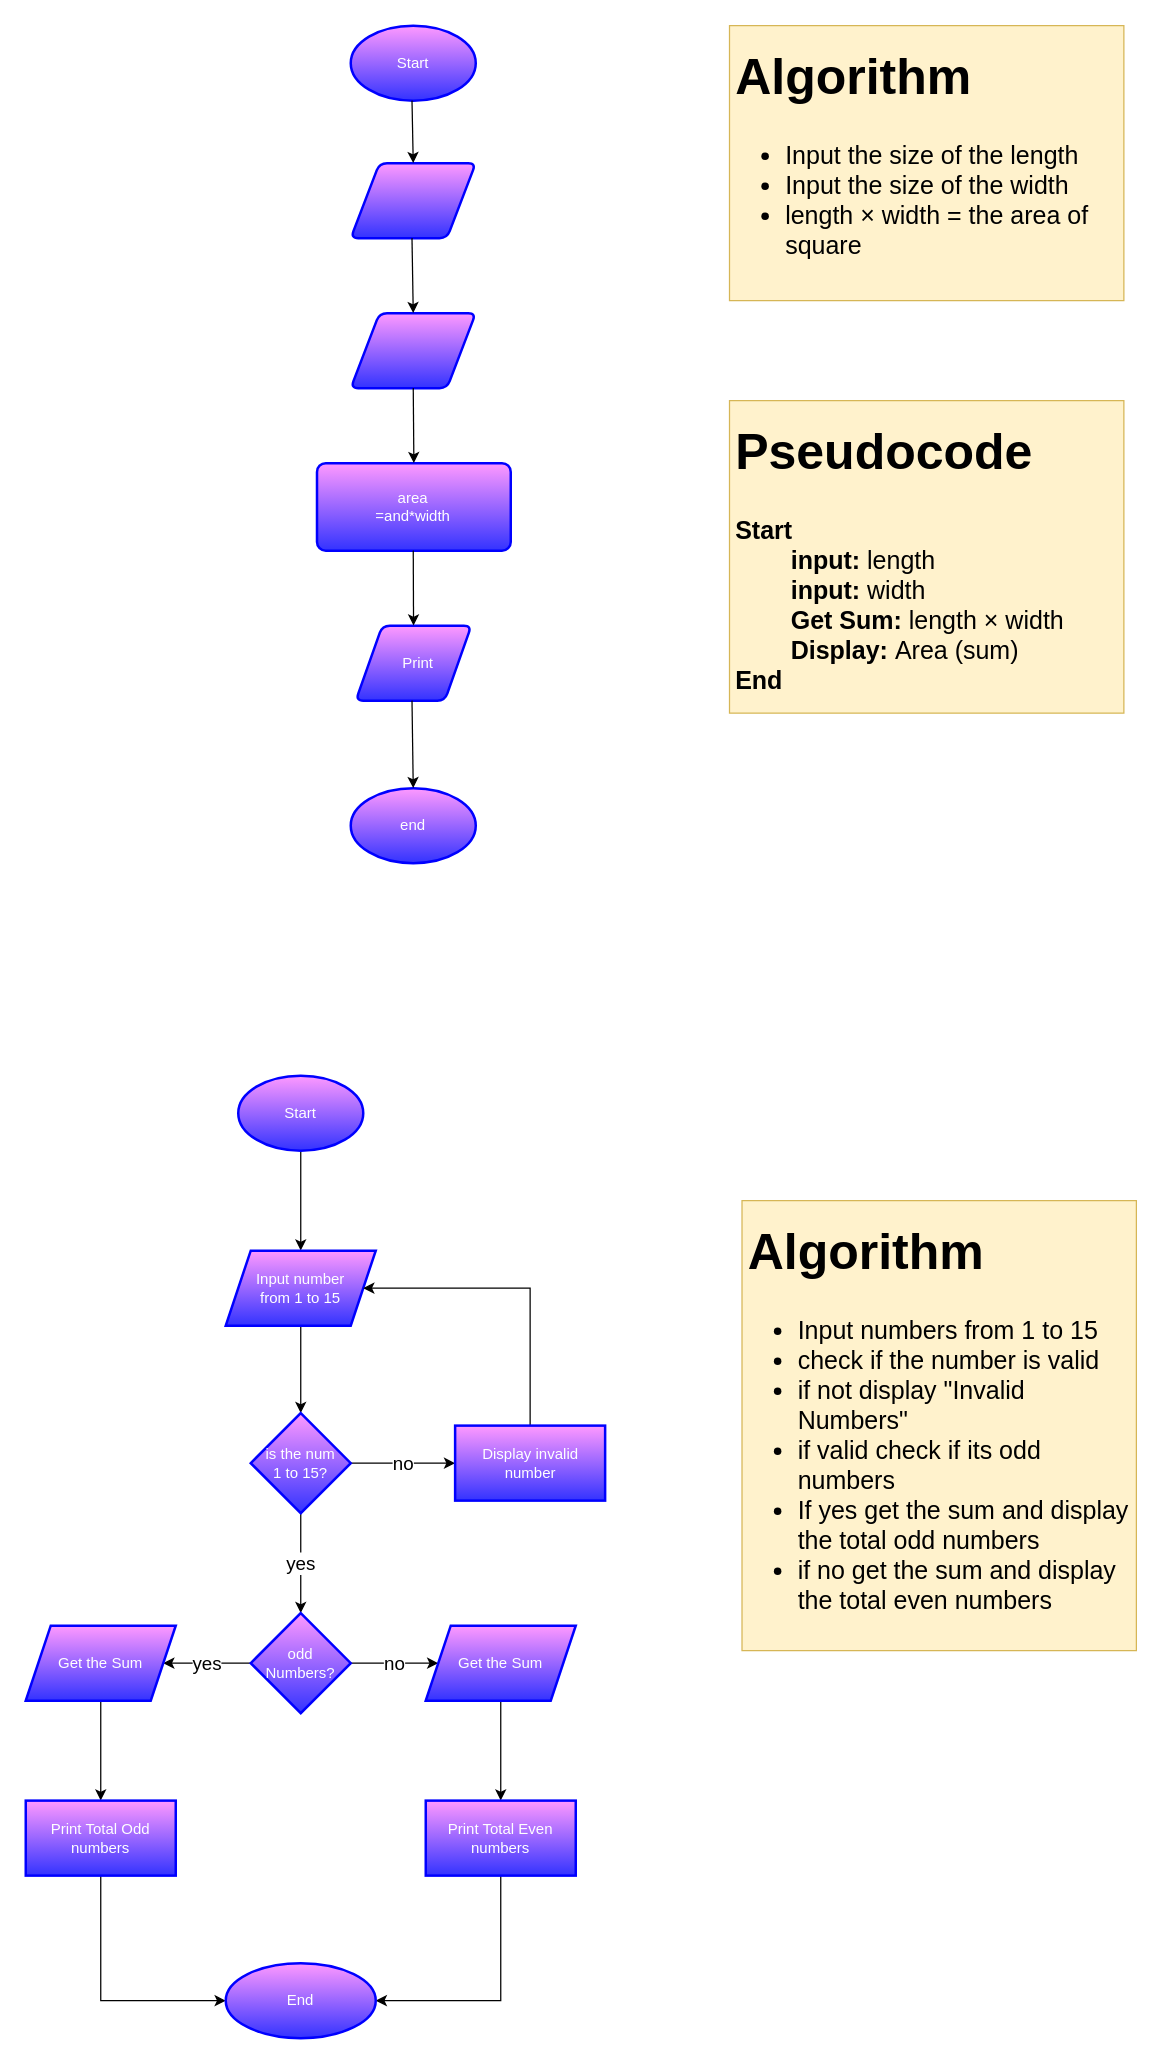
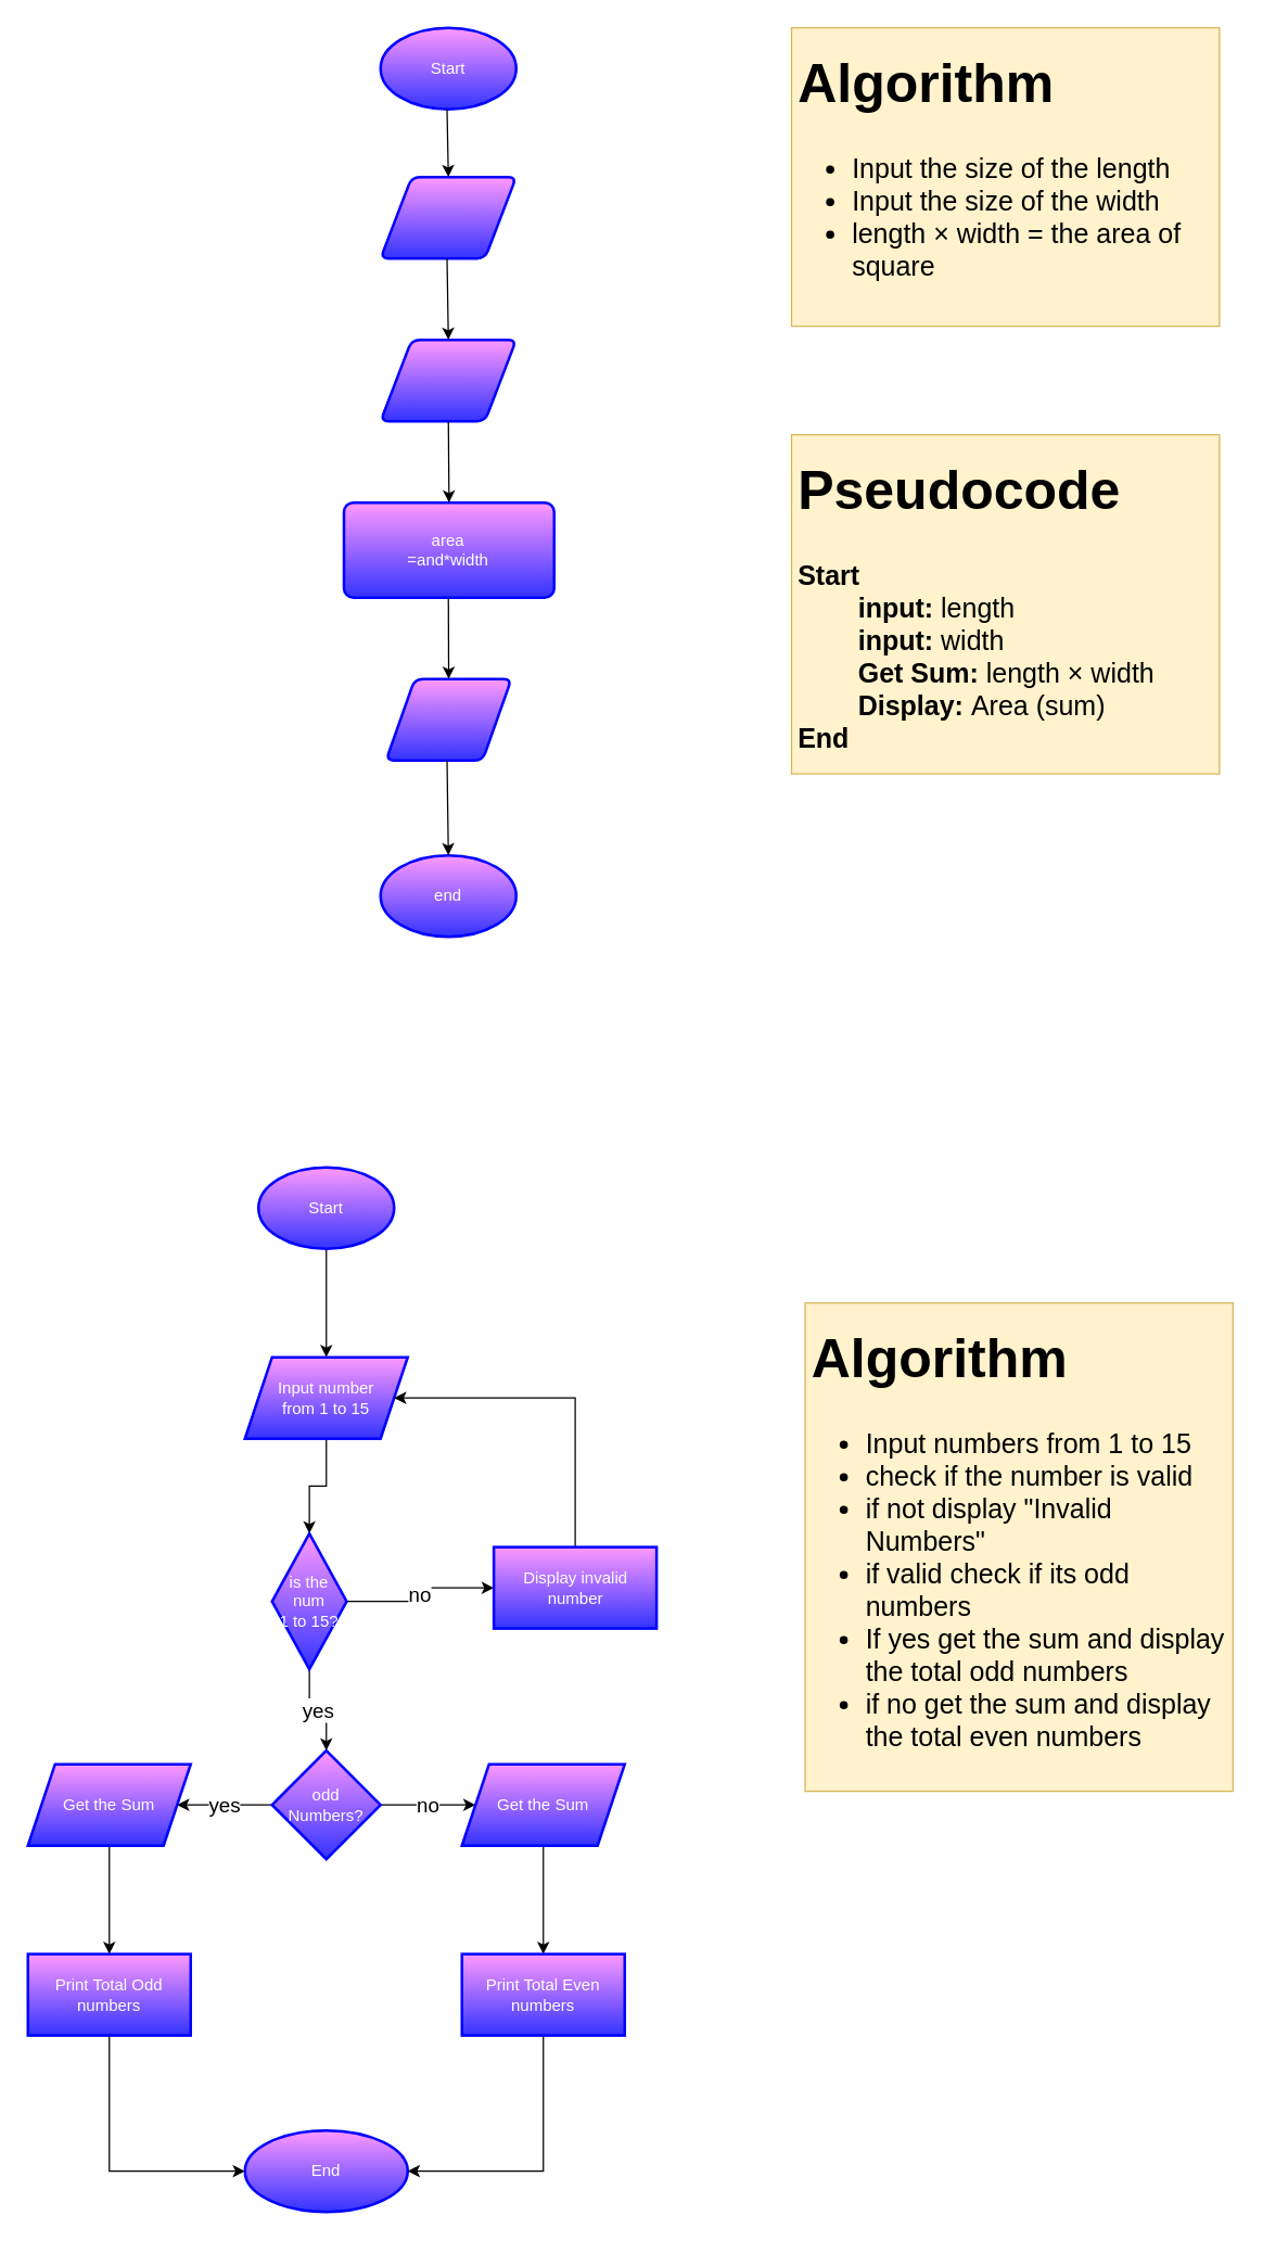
- <mxCell id="10" value="Print" style="text;html=1;strokeColor=none;fillColor=none;align=center;verticalAlign=middle;whiteSpace=wrap;rounded=0;fillStyle=dots;fontColor=#FFFFFF;" parent="1" vertex="1"><mxGeometry x="303.5" y="515" width="60" height="30" as="geometry" /></mxCell>
- <mxCell id="25" value="is the num&lt;br&gt;1 to 15?" style="rhombus;whiteSpace=wrap;html=1;fillColor=#FF99FF;strokeColor=#0000FF;strokeWidth=2;fillStyle=dots;gradientColor=#3333FF;fontColor=#FFFFFF;" vertex="1" parent="1"><mxGeometry x="200" y="1130" width="80" height="80" as="geometry" /></mxCell>
+ <mxCell id="25" value="is the num&lt;br&gt;1 to 15?" style="rhombus;whiteSpace=wrap;html=1;fillColor=#FF99FF;strokeColor=#0000FF;strokeWidth=2;fillStyle=dots;gradientColor=#3333FF;fontColor=#FFFFFF;" vertex="1" parent="1"><mxGeometry x="200" y="1130" width="55" height="100" as="geometry" /></mxCell>
